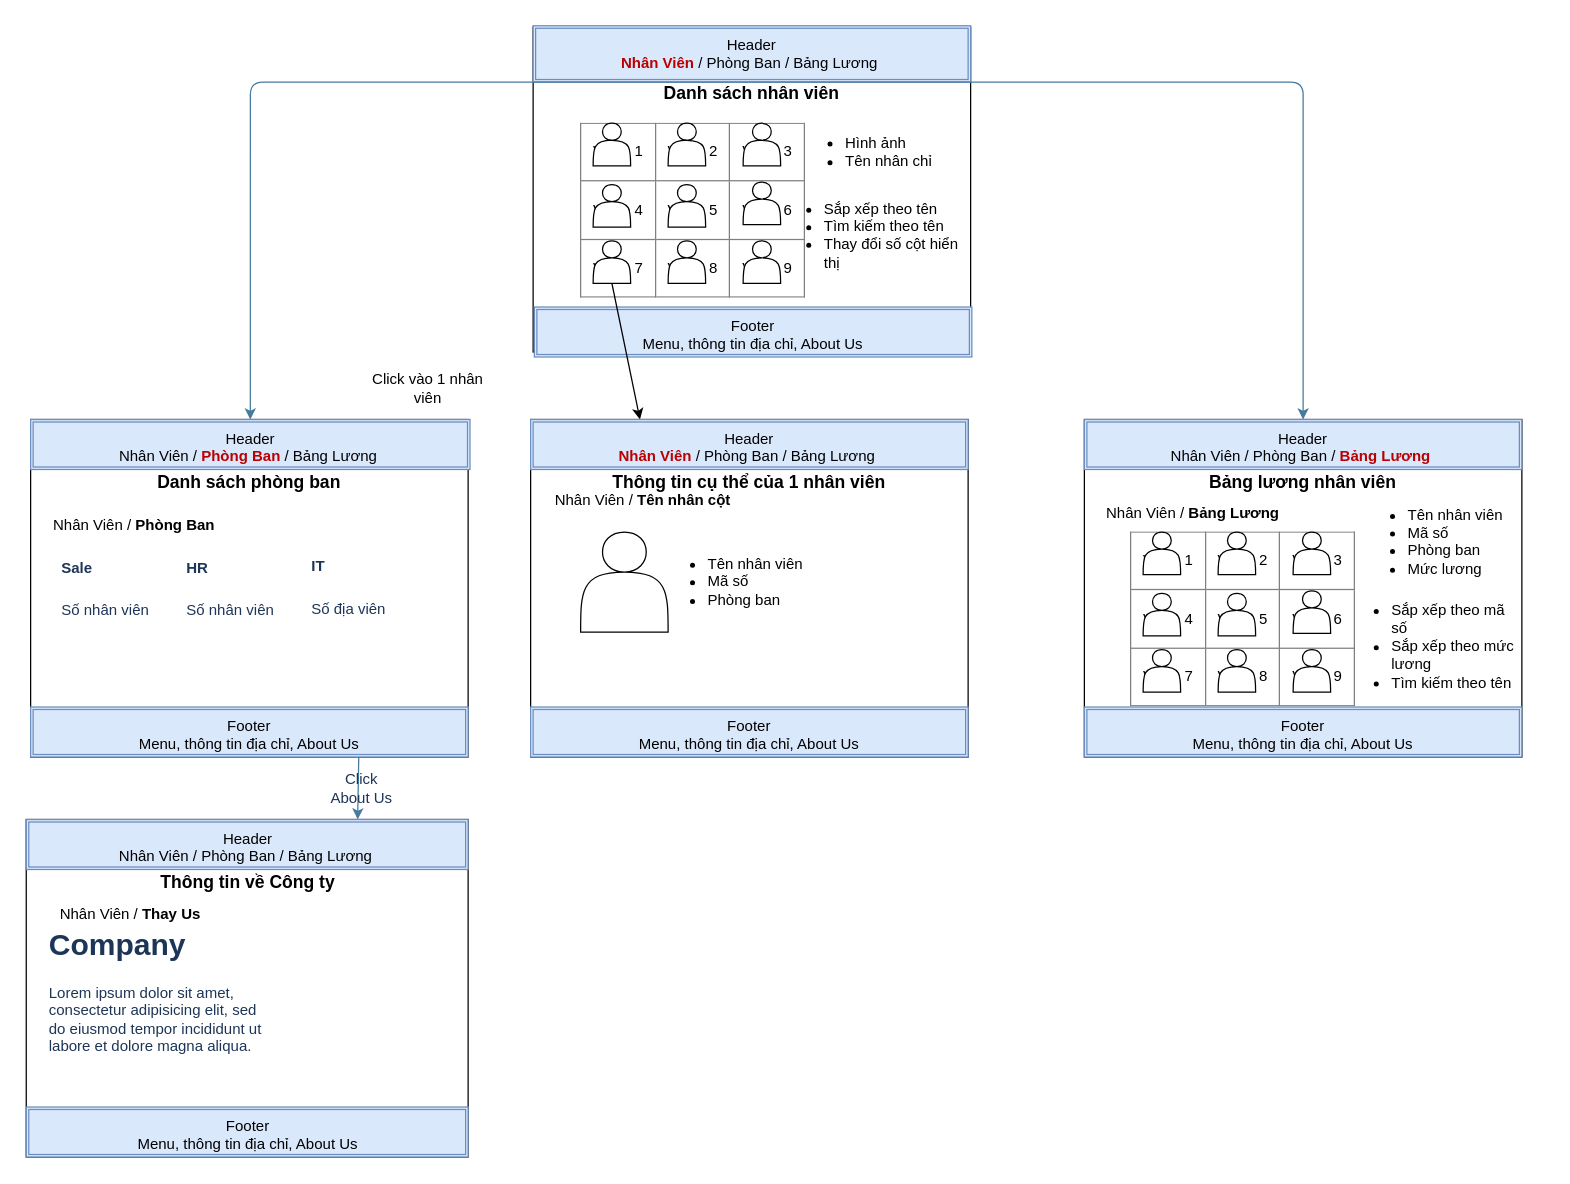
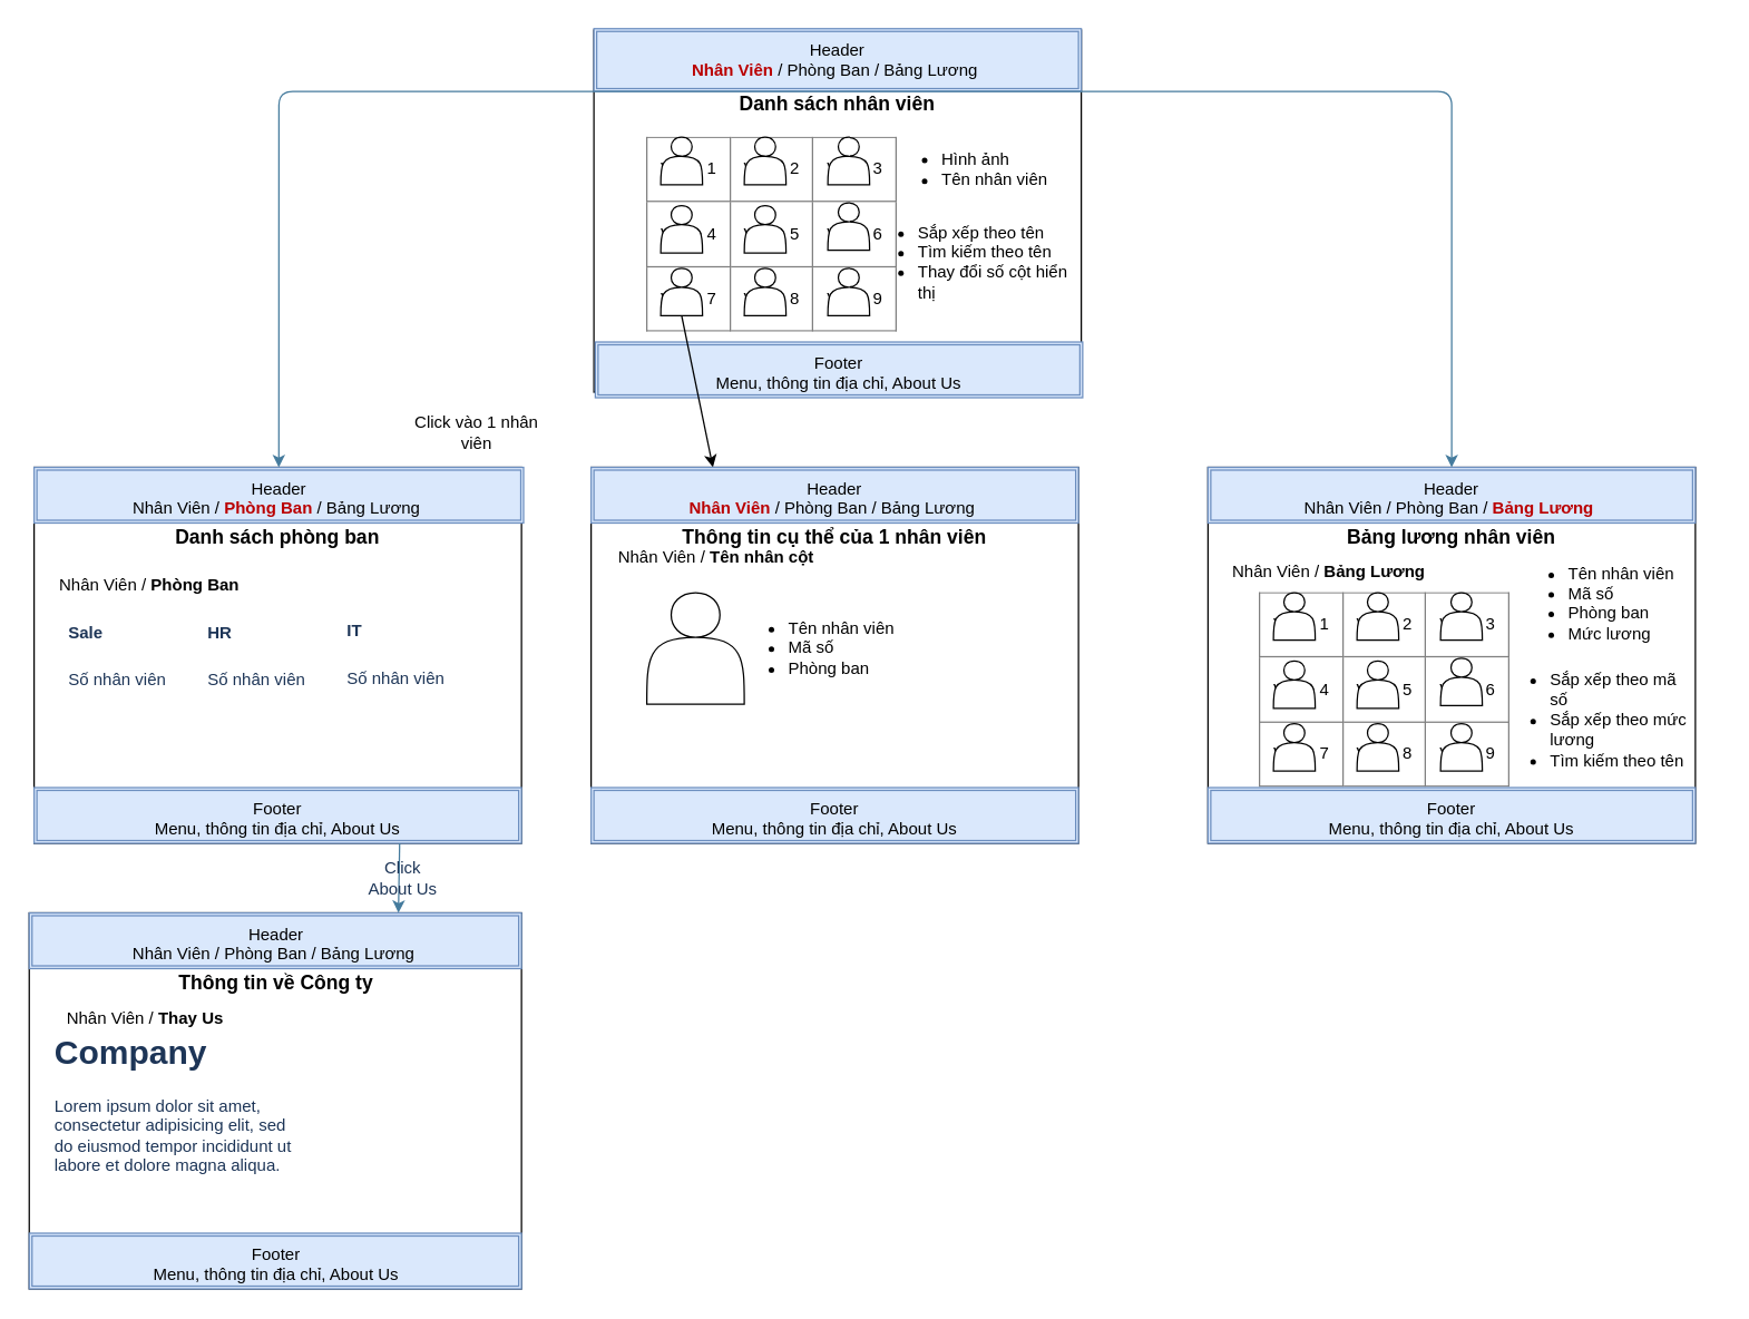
- <mxCell id="6" value="&lt;ul&gt;&lt;li&gt;Hình ảnh&lt;/li&gt;&lt;li&gt;Tên nhân chỉ&lt;/li&gt;&lt;/ul&gt;" style="text;strokeColor=none;fillColor=none;html=1;whiteSpace=wrap;verticalAlign=middle;overflow=hidden;" parent="1" vertex="1"><mxGeometry x="634" y="81" width="150" height="80" as="geometry" /></mxCell>
+ <mxCell id="6" value="&lt;ul&gt;&lt;li&gt;Hình ảnh&lt;/li&gt;&lt;li&gt;Tên nhân viên&lt;/li&gt;&lt;/ul&gt;" style="text;strokeColor=none;fillColor=none;html=1;whiteSpace=wrap;verticalAlign=middle;overflow=hidden;" parent="1" vertex="1"><mxGeometry x="634" y="81" width="150" height="80" as="geometry" /></mxCell>
- <mxCell id="49" value="&lt;h1&gt;&lt;span style=&quot;font-size: 12px&quot;&gt;IT&lt;/span&gt;&lt;/h1&gt;&lt;p&gt;Số địa viên&lt;/p&gt;" style="text;html=1;strokeColor=none;fillColor=none;spacing=5;spacingTop=-20;whiteSpace=wrap;overflow=hidden;rounded=0;sketch=0;fontColor=#1D3557;" vertex="1" parent="1"><mxGeometry x="244" y="429" width="90" height="70" as="geometry" /></mxCell>
+ <mxCell id="49" value="&lt;h1&gt;&lt;span style=&quot;font-size: 12px&quot;&gt;IT&lt;/span&gt;&lt;/h1&gt;&lt;p&gt;Số nhân viên&lt;/p&gt;" style="text;html=1;strokeColor=none;fillColor=none;spacing=5;spacingTop=-20;whiteSpace=wrap;overflow=hidden;rounded=0;sketch=0;fontColor=#1D3557;" vertex="1" parent="1"><mxGeometry x="244" y="429" width="90" height="70" as="geometry" /></mxCell>
